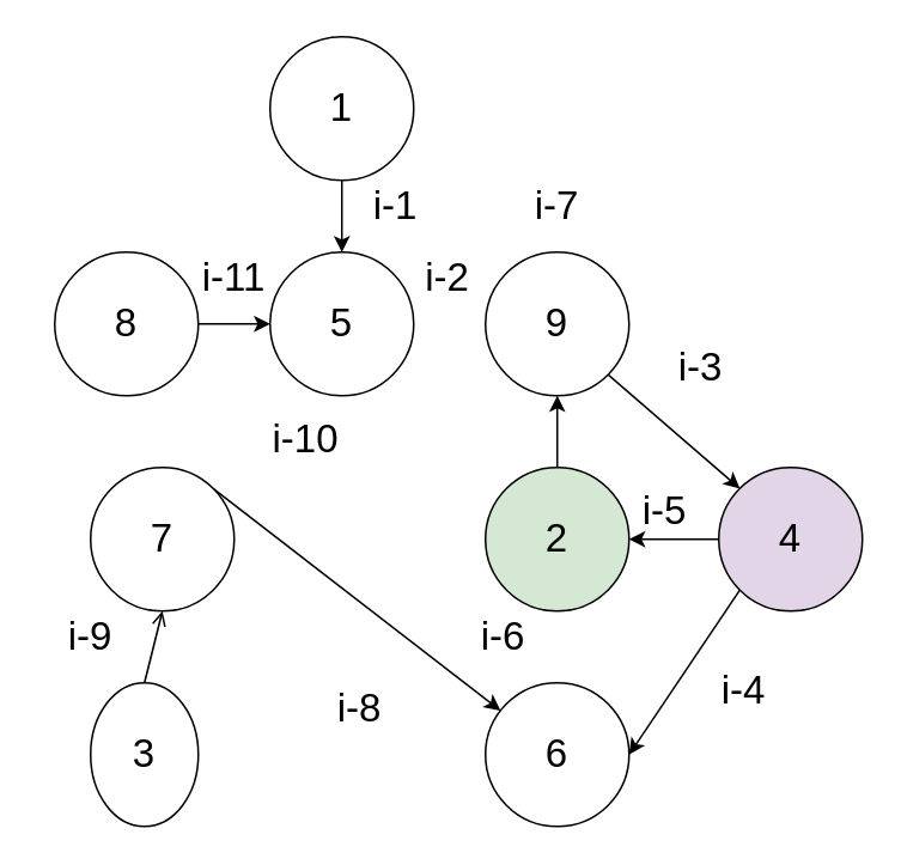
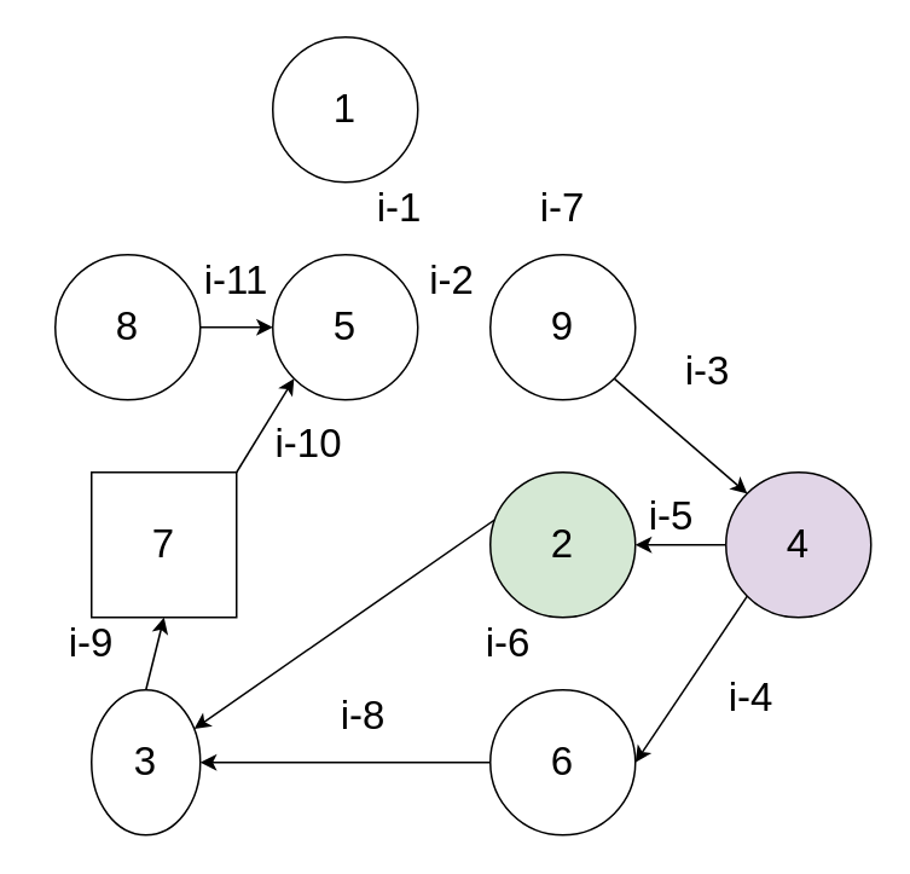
- <mxCell id="2" style="rounded=0;orthogonalLoop=1;jettySize=auto;html=1;exitX=0.5;exitY=1;exitDx=0;exitDy=0;entryX=0.5;entryY=0;entryDx=0;entryDy=0;fontSize=22;" edge="1" parent="1" source="3" target="11"><mxGeometry relative="1" as="geometry" /></mxCell>
- <mxCell id="4" style="edgeStyle=none;rounded=0;orthogonalLoop=1;jettySize=auto;html=1;exitX=0.5;exitY=0;exitDx=0;exitDy=0;entryX=0.5;entryY=1;entryDx=0;entryDy=0;fontSize=22;exitPerimeter=0;" edge="1" parent="1" source="5" target="19"><mxGeometry relative="1" as="geometry" /></mxCell>
+ <mxCell id="4" style="edgeStyle=none;rounded=0;orthogonalLoop=1;jettySize=auto;html=1;exitX=0.5;exitY=0;exitDx=0;exitDy=0;fontSize=22;exitPerimeter=0;" edge="1" parent="1" source="5" target="7"><mxGeometry relative="1" as="geometry" /></mxCell>
- <mxCell id="15" value="7" style="ellipse;whiteSpace=wrap;html=1;aspect=fixed;fontSize=22;" vertex="1" parent="1"><mxGeometry x="50" y="260" width="80" height="80" as="geometry" /></mxCell>
+ <mxCell id="15" value="7" style="whiteSpace=wrap;html=1;aspect=fixed;fontSize=22;rounded=0;" vertex="1" parent="1"><mxGeometry x="50" y="260" width="80" height="80" as="geometry" /></mxCell>
- <mxCell id="14" style="edgeStyle=none;rounded=0;orthogonalLoop=1;jettySize=auto;html=1;exitX=1;exitY=0;exitDx=0;exitDy=0;fontSize=22;" edge="1" parent="1" source="15" target="13"><mxGeometry relative="1" as="geometry" /></mxCell>
+ <mxCell id="14" style="edgeStyle=none;rounded=0;orthogonalLoop=1;jettySize=auto;html=1;exitX=1;exitY=0;exitDx=0;exitDy=0;entryX=0;entryY=1;entryDx=0;entryDy=0;fontSize=22;" edge="1" parent="1" source="15" target="11"><mxGeometry relative="1" as="geometry" /></mxCell>
- <mxCell id="6" style="edgeStyle=none;rounded=0;orthogonalLoop=1;jettySize=auto;html=1;exitX=0.5;exitY=0;exitDx=0;exitDy=0;entryX=0.5;entryY=1;entryDx=0;entryDy=0;fontSize=22;endArrow=open;" edge="1" parent="1" source="7" target="15"><mxGeometry relative="1" as="geometry" /></mxCell>
+ <mxCell id="6" style="edgeStyle=none;rounded=0;orthogonalLoop=1;jettySize=auto;html=1;exitX=0.5;exitY=0;exitDx=0;exitDy=0;entryX=0.5;entryY=1;entryDx=0;entryDy=0;fontSize=22;" edge="1" parent="1" source="7" target="15"><mxGeometry relative="1" as="geometry" /></mxCell>
+ <mxCell id="12" style="edgeStyle=none;rounded=0;orthogonalLoop=1;jettySize=auto;html=1;exitX=0;exitY=0.5;exitDx=0;exitDy=0;entryX=1;entryY=0.5;entryDx=0;entryDy=0;fontSize=22;" edge="1" parent="1" source="13" target="7"><mxGeometry relative="1" as="geometry" /></mxCell>
